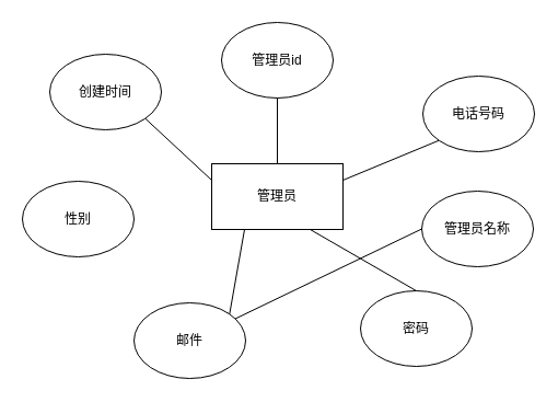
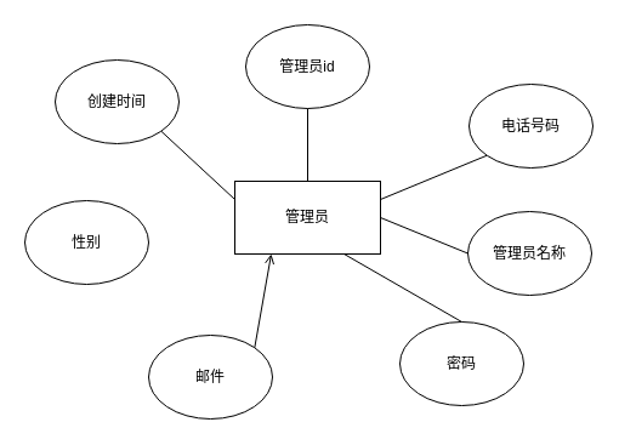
- <mxCell id="14" value="" style="endArrow=none;html=1;rounded=0;entryX=0.25;entryY=1;entryDx=0;entryDy=0;exitX=1;exitY=0;exitDx=0;exitDy=0;" edge="1" parent="1" source="7" target="2"><mxGeometry width="50" height="50" relative="1" as="geometry"><mxPoint x="312" y="109" as="sourcePoint" /><mxPoint x="293" y="189" as="targetPoint" /></mxGeometry></mxCell>
+ <mxCell id="14" value="" style="endArrow=open;html=1;rounded=0;entryX=0.25;entryY=1;entryDx=0;entryDy=0;exitX=1;exitY=0;exitDx=0;exitDy=0;" edge="1" parent="1" source="7" target="2"><mxGeometry width="50" height="50" relative="1" as="geometry"><mxPoint x="312" y="109" as="sourcePoint" /><mxPoint x="293" y="189" as="targetPoint" /></mxGeometry></mxCell>
- <mxCell id="12" value="" style="endArrow=none;html=1;rounded=0;exitX=0;exitY=0.5;exitDx=0;exitDy=0;" edge="1" parent="1" source="5" target="7"><mxGeometry width="50" height="50" relative="1" as="geometry"><mxPoint x="292" y="89" as="sourcePoint" /><mxPoint x="273" y="169" as="targetPoint" /></mxGeometry></mxCell>
+ <mxCell id="12" value="" style="endArrow=none;html=1;rounded=0;entryX=1;entryY=0.5;entryDx=0;entryDy=0;exitX=0;exitY=0.5;exitDx=0;exitDy=0;" edge="1" parent="1" source="5" target="2"><mxGeometry width="50" height="50" relative="1" as="geometry"><mxPoint x="292" y="89" as="sourcePoint" /><mxPoint x="273" y="169" as="targetPoint" /></mxGeometry></mxCell>
